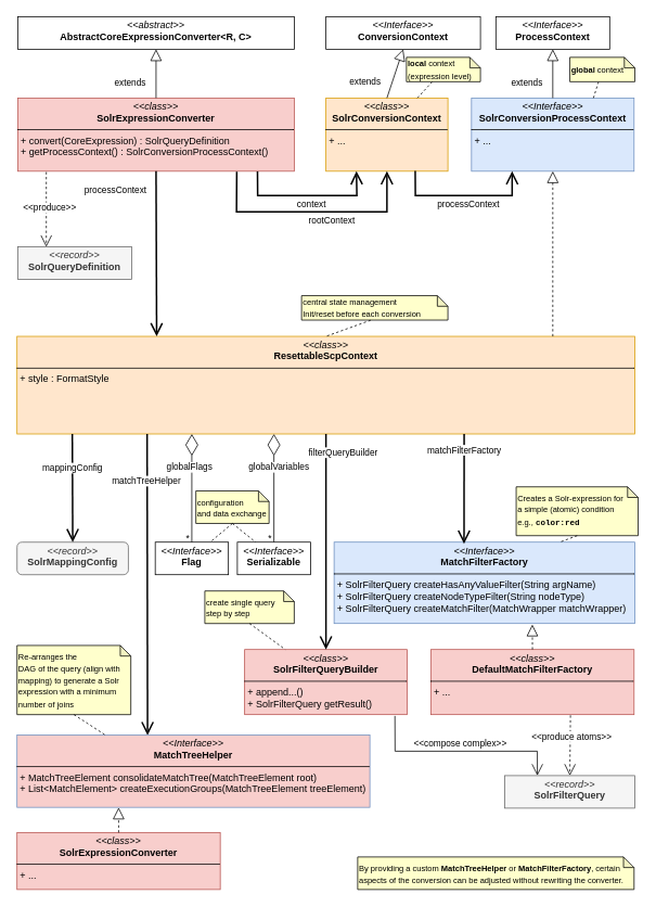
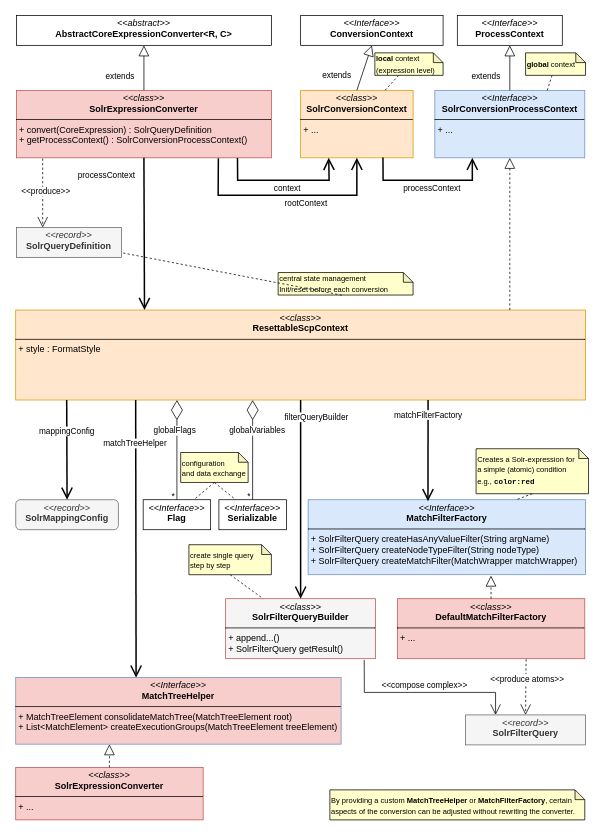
- <mxCell id="53" style="rounded=0;orthogonalLoop=1;jettySize=auto;html=1;entryX=0.5;entryY=0;entryDx=0;entryDy=0;endArrow=none;endFill=0;dashed=1;exitX=0.472;exitY=1.007;exitDx=0;exitDy=0;exitPerimeter=0;" parent="1" source="52" target="11" edge="1"><mxGeometry relative="1" as="geometry"><mxPoint x="568" y="373" as="sourcePoint" /><mxPoint x="550" y="393" as="targetPoint" /></mxGeometry></mxCell>
+ <mxCell id="53" style="rounded=0;orthogonalLoop=1;jettySize=auto;html=1;endArrow=none;endFill=0;dashed=1;exitX=0.472;exitY=1.007;exitDx=0;exitDy=0;exitPerimeter=0;" parent="1" source="52" target="54" edge="1"><mxGeometry relative="1" as="geometry"><mxPoint x="568" y="373" as="sourcePoint" /><mxPoint x="550" y="393" as="targetPoint" /></mxGeometry></mxCell>
- <mxCell id="65" value="&lt;span style=&quot;font-size: 10px;&quot;&gt;Re-arranges the&lt;br&gt;DAG of the query (align with mapping) to generate a Solr expression with a minimum number of joins&lt;/span&gt;" style="shape=note;whiteSpace=wrap;html=1;backgroundOutline=1;darkOpacity=0.05;size=13;labelBackgroundColor=none;fillColor=#FFFFCC;gradientColor=none;align=left;verticalAlign=top;" vertex="1" parent="1"><mxGeometry x="20" y="793" width="140" height="85" as="geometry" /></mxCell>
- <mxCell id="58" value="&lt;p style=&quot;margin:0px;margin-top:4px;text-align:center;&quot;&gt;&lt;i&gt;&amp;lt;&amp;lt;class&amp;gt;&amp;gt;&lt;/i&gt;&lt;br&gt;&lt;b&gt;SolrFilterQueryBuilder&lt;/b&gt;&lt;/p&gt;&lt;hr size=&quot;1&quot; style=&quot;border-style:solid;&quot;&gt;&lt;p style=&quot;margin:0px;margin-left:4px;&quot;&gt;+ append...()&lt;/p&gt;&lt;p style=&quot;margin:0px;margin-left:4px;&quot;&gt;+&amp;nbsp;SolrFilterQuery getResult()&lt;/p&gt;" style="verticalAlign=top;align=left;overflow=fill;html=1;whiteSpace=wrap;fillColor=#f8cecc;strokeColor=#b85450;" vertex="1" parent="1"><mxGeometry x="300" y="798" width="200" height="80" as="geometry" /></mxCell>
+ <mxCell id="58" value="&lt;p style=&quot;margin:0px;margin-top:4px;text-align:center;&quot;&gt;&lt;i&gt;&amp;lt;&amp;lt;class&amp;gt;&amp;gt;&lt;/i&gt;&lt;br&gt;&lt;b&gt;SolrFilterQueryBuilder&lt;/b&gt;&lt;/p&gt;&lt;hr size=&quot;1&quot; style=&quot;border-style:solid;&quot;&gt;&lt;p style=&quot;margin:0px;margin-left:4px;&quot;&gt;+ append...()&lt;/p&gt;&lt;p style=&quot;margin:0px;margin-left:4px;&quot;&gt;+&amp;nbsp;SolrFilterQuery getResult()&lt;/p&gt;" style="verticalAlign=top;align=left;overflow=fill;html=1;whiteSpace=wrap;fillColor=#f5f5f5;strokeColor=#b85450;" vertex="1" parent="1"><mxGeometry x="300" y="798" width="200" height="80" as="geometry" /></mxCell>
- <mxCell id="66" style="rounded=0;orthogonalLoop=1;jettySize=auto;html=1;entryX=0.25;entryY=0;entryDx=0;entryDy=0;endArrow=none;endFill=0;dashed=1;exitX=0.5;exitY=1;exitDx=0;exitDy=0;exitPerimeter=0;" edge="1" parent="1" source="65" target="55"><mxGeometry relative="1" as="geometry"><mxPoint x="316" y="776" as="sourcePoint" /><mxPoint x="360" y="808" as="targetPoint" /></mxGeometry></mxCell>
